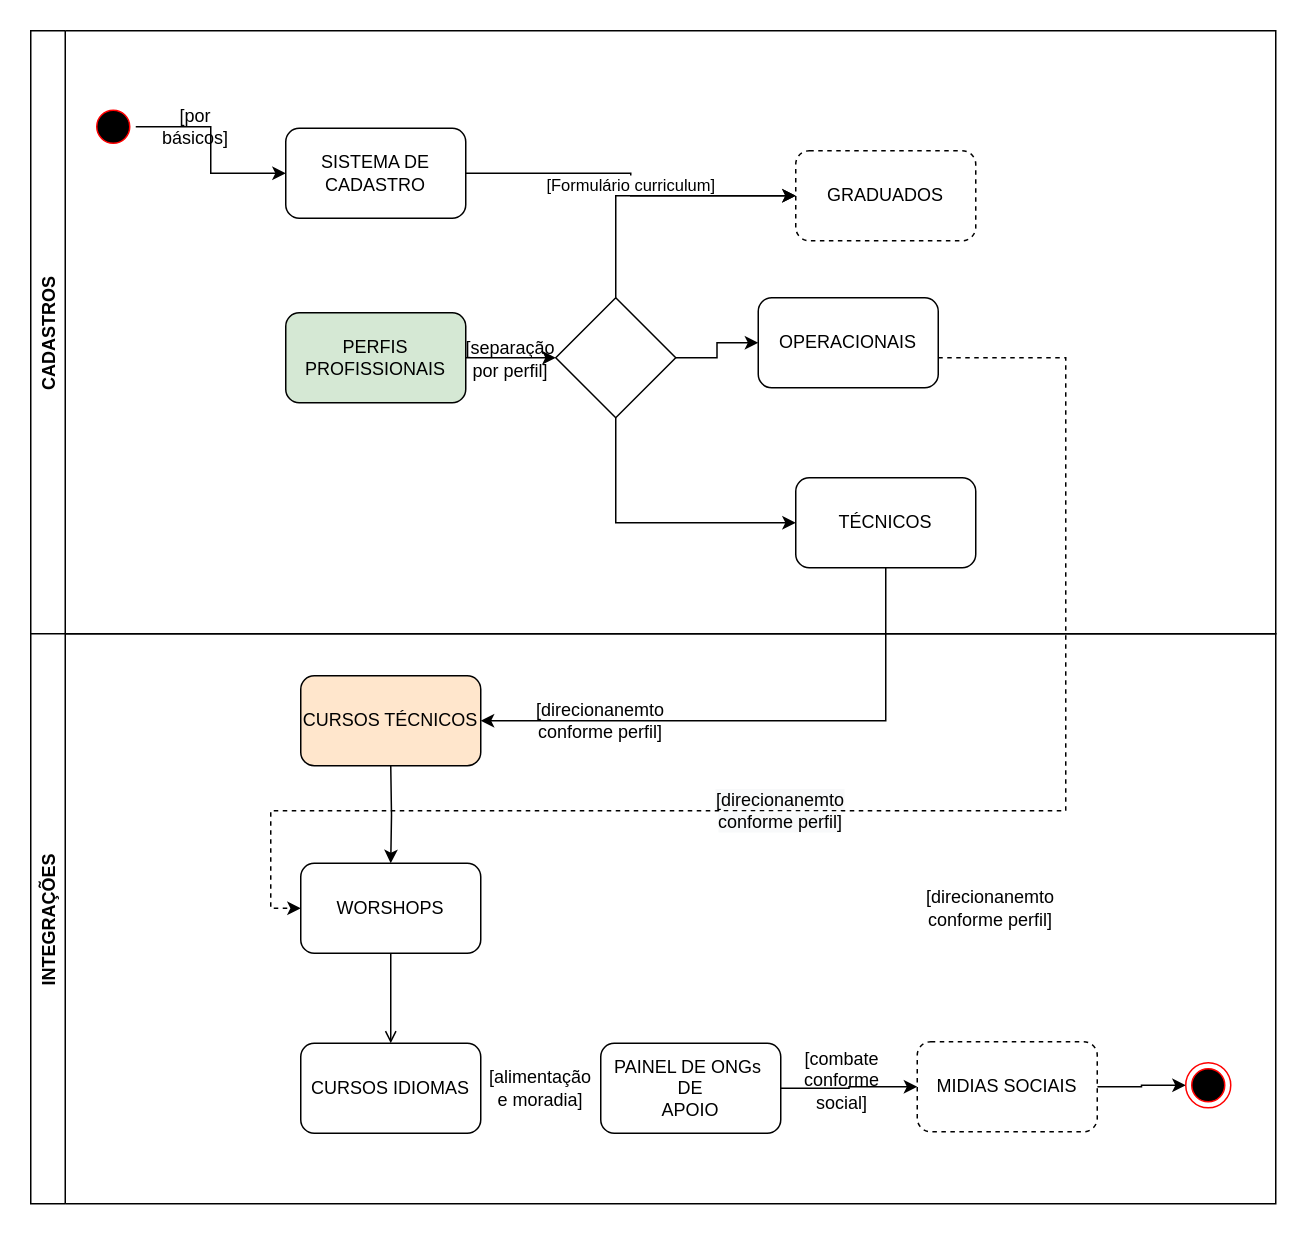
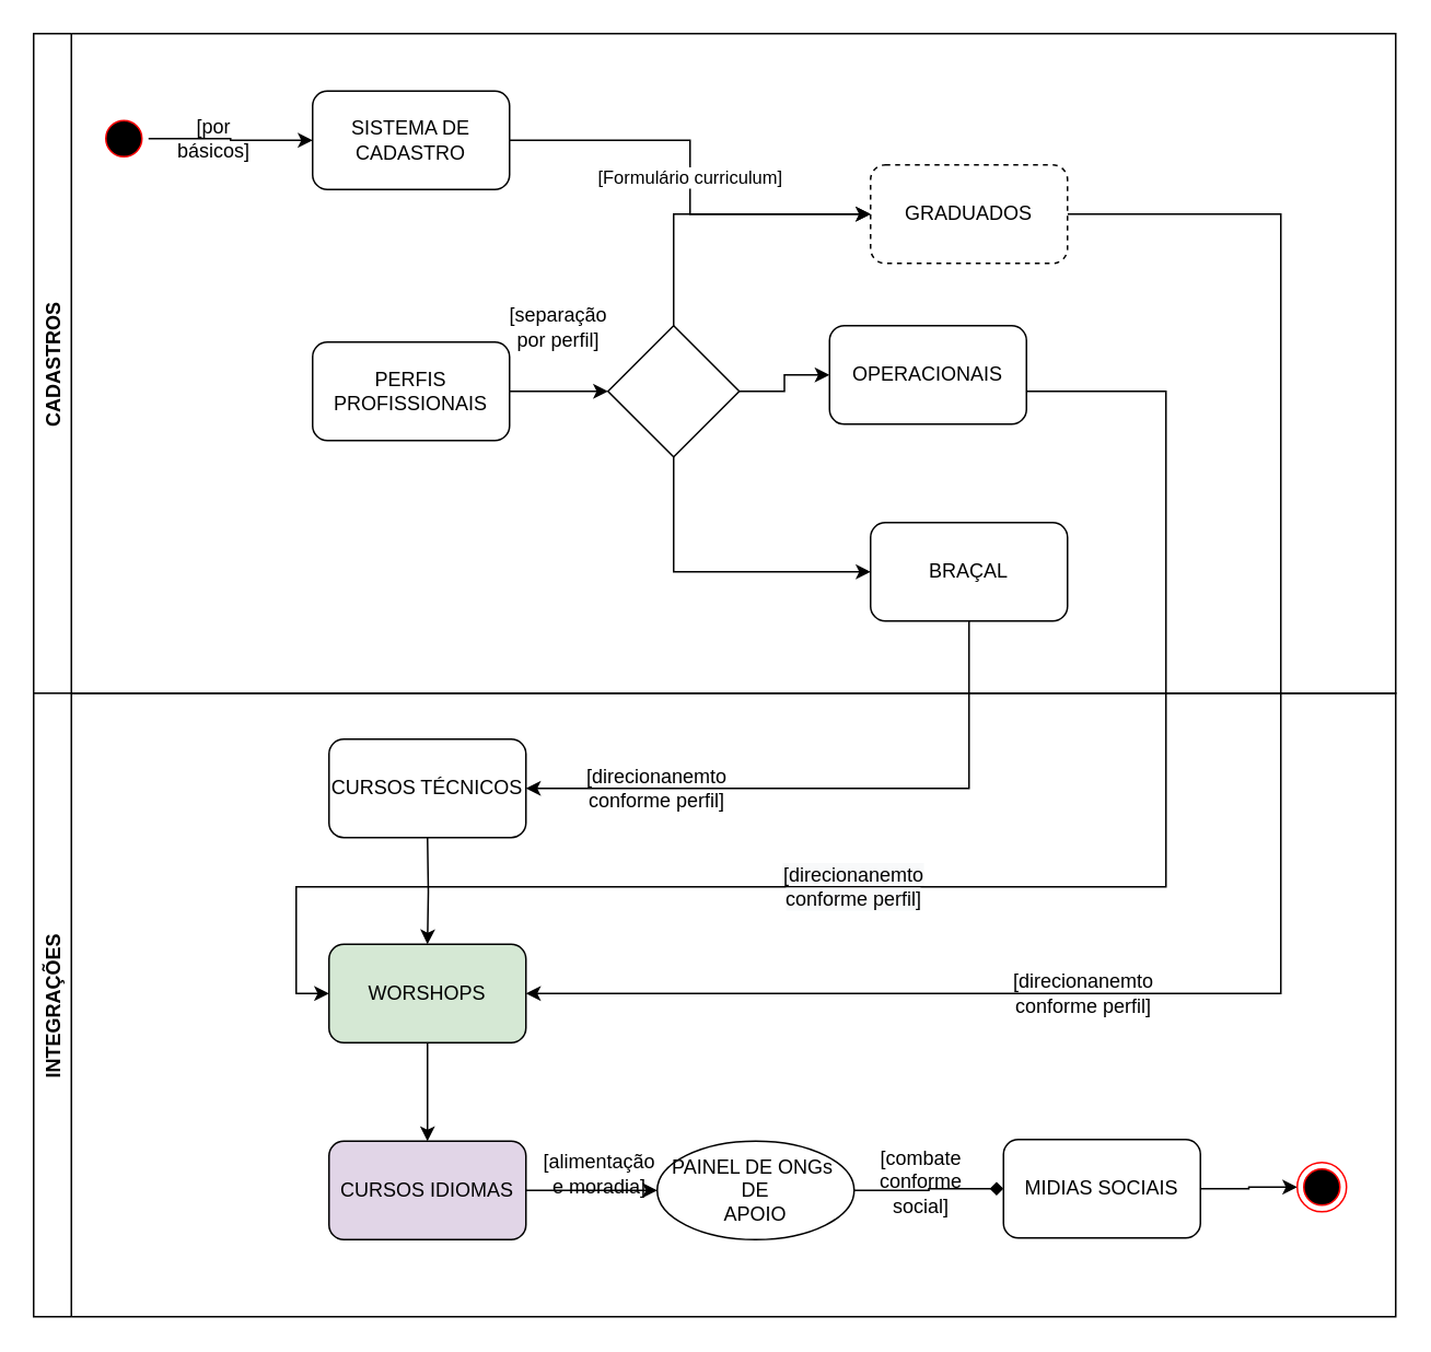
- <mxCell id="5" value="SISTEMA DE CADASTRO" style="rounded=1;whiteSpace=wrap;html=1;" vertex="1" parent="1"><mxGeometry x="190" y="85" width="120" height="60" as="geometry" /></mxCell>
+ <mxCell id="5" value="SISTEMA DE CADASTRO" style="rounded=1;whiteSpace=wrap;html=1;" vertex="1" parent="1"><mxGeometry x="190" y="55" width="120" height="60" as="geometry" /></mxCell>
- <mxCell id="7" value="PERFIS PROFISSIONAIS" style="rounded=1;whiteSpace=wrap;html=1;fillColor=#d5e8d4;" vertex="1" parent="1"><mxGeometry x="190" y="208" width="120" height="60" as="geometry" /></mxCell>
+ <mxCell id="7" value="PERFIS PROFISSIONAIS" style="rounded=1;whiteSpace=wrap;html=1;" vertex="1" parent="1"><mxGeometry x="190" y="208" width="120" height="60" as="geometry" /></mxCell>
- <mxCell id="26" value="[separação por perfil]" style="text;html=1;strokeColor=none;fillColor=none;align=center;verticalAlign=middle;whiteSpace=wrap;rounded=0;" vertex="1" parent="24"><mxGeometry x="300" y="209" width="40" height="20" as="geometry" /></mxCell>
+ <mxCell id="26" value="[separação por perfil]" style="text;html=1;strokeColor=none;fillColor=none;align=center;verticalAlign=middle;whiteSpace=wrap;rounded=0;" vertex="1" parent="24"><mxGeometry x="300" y="169" width="40" height="20" as="geometry" /></mxCell>
- <mxCell id="17" value="TÉCNICOS" style="rounded=1;whiteSpace=wrap;html=1;" vertex="1" parent="1"><mxGeometry x="530" y="318" width="120" height="60" as="geometry" /></mxCell>
+ <mxCell id="17" value="BRAÇAL" style="rounded=1;whiteSpace=wrap;html=1;" vertex="1" parent="1"><mxGeometry x="530" y="318" width="120" height="60" as="geometry" /></mxCell>
- <mxCell id="19" value="CURSOS TÉCNICOS" style="rounded=1;whiteSpace=wrap;html=1;fillColor=#ffe6cc;" vertex="1" parent="1"><mxGeometry x="200" y="450" width="120" height="60" as="geometry" /></mxCell>
+ <mxCell id="19" value="CURSOS TÉCNICOS" style="rounded=1;whiteSpace=wrap;html=1;" vertex="1" parent="1"><mxGeometry x="200" y="450" width="120" height="60" as="geometry" /></mxCell>
+ <mxCell id="12" style="edgeStyle=orthogonalEdgeStyle;rounded=0;orthogonalLoop=1;jettySize=auto;html=1;exitX=1;exitY=0.5;exitDx=0;exitDy=0;entryX=1;entryY=0.5;entryDx=0;entryDy=0;" edge="1" parent="1" source="13" target="21"><mxGeometry relative="1" as="geometry"><Array as="points"><mxPoint x="780" y="130" /><mxPoint x="780" y="605" /></Array></mxGeometry></mxCell>
- <mxCell id="14" style="edgeStyle=orthogonalEdgeStyle;rounded=0;orthogonalLoop=1;jettySize=auto;html=1;entryX=0;entryY=0.5;entryDx=0;entryDy=0;dashed=1;" edge="1" parent="1" source="15" target="21"><mxGeometry relative="1" as="geometry"><Array as="points"><mxPoint x="710" y="238" /><mxPoint x="710" y="540" /><mxPoint x="180" y="540" /><mxPoint x="180" y="605" /></Array></mxGeometry></mxCell>
+ <mxCell id="14" style="edgeStyle=orthogonalEdgeStyle;rounded=0;orthogonalLoop=1;jettySize=auto;html=1;entryX=0;entryY=0.5;entryDx=0;entryDy=0;" edge="1" parent="1" source="15" target="21"><mxGeometry relative="1" as="geometry"><Array as="points"><mxPoint x="710" y="238" /><mxPoint x="710" y="540" /><mxPoint x="180" y="540" /><mxPoint x="180" y="605" /></Array></mxGeometry></mxCell>
- <mxCell id="21" value="WORSHOPS" style="rounded=1;whiteSpace=wrap;html=1;" vertex="1" parent="1"><mxGeometry x="200" y="575" width="120" height="60" as="geometry" /></mxCell>
+ <mxCell id="21" value="WORSHOPS" style="rounded=1;whiteSpace=wrap;html=1;fillColor=#d5e8d4;" vertex="1" parent="1"><mxGeometry x="200" y="575" width="120" height="60" as="geometry" /></mxCell>
- <mxCell id="20" style="edgeStyle=orthogonalEdgeStyle;rounded=0;orthogonalLoop=1;jettySize=auto;html=1;entryX=0.5;entryY=0;entryDx=0;entryDy=0;endArrow=open;" edge="1" parent="1" source="21" target="23"><mxGeometry relative="1" as="geometry" /></mxCell>
+ <mxCell id="20" style="edgeStyle=orthogonalEdgeStyle;rounded=0;orthogonalLoop=1;jettySize=auto;html=1;entryX=0.5;entryY=0;entryDx=0;entryDy=0;" edge="1" parent="1" source="21" target="23"><mxGeometry relative="1" as="geometry" /></mxCell>
- <mxCell id="28" style="edgeStyle=orthogonalEdgeStyle;rounded=0;orthogonalLoop=1;jettySize=auto;html=1;entryX=0;entryY=0.5;entryDx=0;entryDy=0;startArrow=none;exitX=1;exitY=0.5;exitDx=0;exitDy=0;" edge="1" parent="27" source="29" target="31"><mxGeometry relative="1" as="geometry" /></mxCell>
+ <mxCell id="28" style="edgeStyle=orthogonalEdgeStyle;rounded=0;orthogonalLoop=1;jettySize=auto;html=1;entryX=0;entryY=0.5;entryDx=0;entryDy=0;startArrow=none;exitX=1;exitY=0.5;exitDx=0;exitDy=0;endArrow=diamond;" edge="1" parent="27" source="29" target="31"><mxGeometry relative="1" as="geometry" /></mxCell>
- <mxCell id="31" value="MIDIAS SOCIAIS" style="rounded=1;whiteSpace=wrap;html=1;gradientColor=#ffffff;dashed=1;" vertex="1" parent="27"><mxGeometry x="591" y="272" width="120" height="60" as="geometry" /></mxCell>
+ <mxCell id="31" value="MIDIAS SOCIAIS" style="rounded=1;whiteSpace=wrap;html=1;gradientColor=#ffffff;" vertex="1" parent="27"><mxGeometry x="591" y="272" width="120" height="60" as="geometry" /></mxCell>
- <mxCell id="23" value="CURSOS IDIOMAS" style="rounded=1;whiteSpace=wrap;html=1;" vertex="1" parent="1"><mxGeometry x="200" y="695" width="120" height="60" as="geometry" /></mxCell>
+ <mxCell id="23" value="CURSOS IDIOMAS" style="rounded=1;whiteSpace=wrap;html=1;fillColor=#e1d5e7;" vertex="1" parent="1"><mxGeometry x="200" y="695" width="120" height="60" as="geometry" /></mxCell>
+ <mxCell id="22" style="edgeStyle=orthogonalEdgeStyle;rounded=0;orthogonalLoop=1;jettySize=auto;html=1;entryX=0;entryY=0.5;entryDx=0;entryDy=0;" edge="1" parent="1" source="23" target="29"><mxGeometry relative="1" as="geometry" /></mxCell>
- <mxCell id="37" value="[alimentação e moradia]" style="text;html=1;strokeColor=none;fillColor=none;align=center;verticalAlign=middle;whiteSpace=wrap;rounded=0;" vertex="1" parent="27"><mxGeometry x="320" y="293" width="40" height="20" as="geometry" /></mxCell>
+ <mxCell id="37" value="[alimentação e moradia]" style="text;html=1;strokeColor=none;fillColor=none;align=center;verticalAlign=middle;whiteSpace=wrap;rounded=0;" vertex="1" parent="27"><mxGeometry x="325" y="283" width="40" height="20" as="geometry" /></mxCell>
- <mxCell id="29" value="PAINEL DE ONGs&amp;nbsp; DE &lt;br&gt;APOIO" style="rounded=1;whiteSpace=wrap;html=1;gradientColor=#ffffff;" vertex="1" parent="27"><mxGeometry x="380" y="273" width="120" height="60" as="geometry" /></mxCell>
+ <mxCell id="29" value="PAINEL DE ONGs&amp;nbsp; DE &lt;br&gt;APOIO" style="ellipse;whiteSpace=wrap;html=1;gradientColor=#ffffff;" vertex="1" parent="27"><mxGeometry x="380" y="273" width="120" height="60" as="geometry" /></mxCell>
